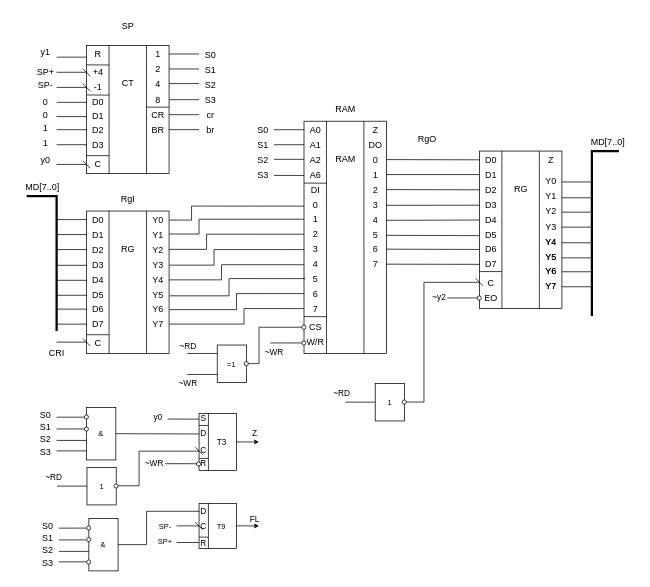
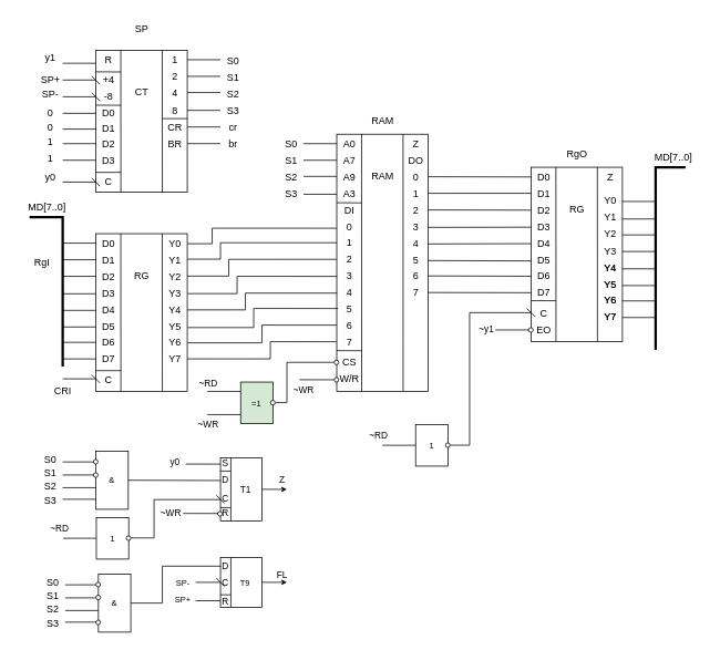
- <mxCell id="102" value="-1" style="text;html=1;align=center;verticalAlign=middle;resizable=0;points=[];autosize=1;strokeColor=none;fillColor=none;spacing=0;" parent="1" vertex="1"><mxGeometry x="115" y="106.19" width="30" height="20" as="geometry" /></mxCell>
+ <mxCell id="102" value="-8" style="text;html=1;align=center;verticalAlign=middle;resizable=0;points=[];autosize=1;strokeColor=none;fillColor=none;spacing=0;" parent="1" vertex="1"><mxGeometry x="115" y="106.19" width="30" height="20" as="geometry" /></mxCell>
- <mxCell id="170" value="RgO" style="text;html=1;align=center;verticalAlign=middle;resizable=0;points=[];autosize=1;strokeColor=none;fillColor=none;" parent="1" vertex="1"><mxGeometry x="544" y="171" width="50" height="30" as="geometry" /></mxCell>
+ <mxCell id="170" value="RgO" style="text;html=1;align=center;verticalAlign=middle;resizable=0;points=[];autosize=1;strokeColor=none;fillColor=none;" parent="1" vertex="1"><mxGeometry x="669" y="171" width="50" height="30" as="geometry" /></mxCell>
- <mxCell id="41" value="A1" style="text;html=1;align=center;verticalAlign=middle;resizable=0;points=[];autosize=1;strokeColor=none;fillColor=none;spacing=0;" parent="1" vertex="1"><mxGeometry x="405" y="182.69" width="30" height="20" as="geometry" /></mxCell>
+ <mxCell id="41" value="A7" style="text;html=1;align=center;verticalAlign=middle;resizable=0;points=[];autosize=1;strokeColor=none;fillColor=none;spacing=0;" parent="1" vertex="1"><mxGeometry x="405" y="182.69" width="30" height="20" as="geometry" /></mxCell>
- <mxCell id="42" value="A2" style="text;html=1;align=center;verticalAlign=middle;resizable=0;points=[];autosize=1;strokeColor=none;fillColor=none;spacing=0;" parent="1" vertex="1"><mxGeometry x="405" y="202.69" width="30" height="20" as="geometry" /></mxCell>
+ <mxCell id="42" value="A9" style="text;html=1;align=center;verticalAlign=middle;resizable=0;points=[];autosize=1;strokeColor=none;fillColor=none;spacing=0;" parent="1" vertex="1"><mxGeometry x="405" y="202.69" width="30" height="20" as="geometry" /></mxCell>
- <mxCell id="43" value="A6" style="text;html=1;align=center;verticalAlign=middle;resizable=0;points=[];autosize=1;strokeColor=none;fillColor=none;spacing=0;" parent="1" vertex="1"><mxGeometry x="405" y="223.69" width="30" height="20" as="geometry" /></mxCell>
+ <mxCell id="43" value="A3" style="text;html=1;align=center;verticalAlign=middle;resizable=0;points=[];autosize=1;strokeColor=none;fillColor=none;spacing=0;" parent="1" vertex="1"><mxGeometry x="405" y="223.69" width="30" height="20" as="geometry" /></mxCell>
- <mxCell id="58" value="RgI" style="text;html=1;align=center;verticalAlign=middle;resizable=0;points=[];autosize=1;strokeColor=none;fillColor=none;" parent="1" vertex="1"><mxGeometry x="150" y="251" width="40" height="30" as="geometry" /></mxCell>
+ <mxCell id="58" value="RgI" style="text;html=1;align=center;verticalAlign=middle;resizable=0;points=[];autosize=1;strokeColor=none;fillColor=none;" parent="1" vertex="1"><mxGeometry x="30" y="301" width="40" height="30" as="geometry" /></mxCell>
- <mxCell id="191" value="~y2" style="text;html=1;align=center;verticalAlign=middle;resizable=0;points=[];autosize=1;strokeColor=none;fillColor=none;fontSize=11;fontFamily=Helvetica;fontColor=default;" parent="1" vertex="1"><mxGeometry x="565" y="381" width="40" height="30" as="geometry" /></mxCell>
+ <mxCell id="191" value="~y1" style="text;html=1;align=center;verticalAlign=middle;resizable=0;points=[];autosize=1;strokeColor=none;fillColor=none;fontSize=11;fontFamily=Helvetica;fontColor=default;" parent="1" vertex="1"><mxGeometry x="565" y="381" width="40" height="30" as="geometry" /></mxCell>
- <mxCell id="264" value="&lt;font style=&quot;font-size: 10px&quot;&gt;=1&lt;/font&gt;" style="rounded=0;whiteSpace=wrap;html=1;fontSize=10;" vertex="1" parent="1"><mxGeometry x="289.25" y="459.75" width="39" height="50" as="geometry" /></mxCell>
+ <mxCell id="264" value="&lt;font style=&quot;font-size: 10px&quot;&gt;=1&lt;/font&gt;" style="rounded=0;whiteSpace=wrap;html=1;fontSize=10;fillColor=#d5e8d4;" vertex="1" parent="1"><mxGeometry x="289.25" y="459.75" width="39" height="50" as="geometry" /></mxCell>
- <mxCell id="216" value="T3" style="text;html=1;align=center;verticalAlign=middle;resizable=0;points=[];autosize=1;strokeColor=none;fillColor=none;fontSize=11;fontFamily=Helvetica;fontColor=default;spacing=0;" parent="207" vertex="1"><mxGeometry x="14.5" y="28" width="30" height="20" as="geometry" /></mxCell>
+ <mxCell id="216" value="T1" style="text;html=1;align=center;verticalAlign=middle;resizable=0;points=[];autosize=1;strokeColor=none;fillColor=none;fontSize=11;fontFamily=Helvetica;fontColor=default;spacing=0;" parent="207" vertex="1"><mxGeometry x="14.5" y="28" width="30" height="20" as="geometry" /></mxCell>
